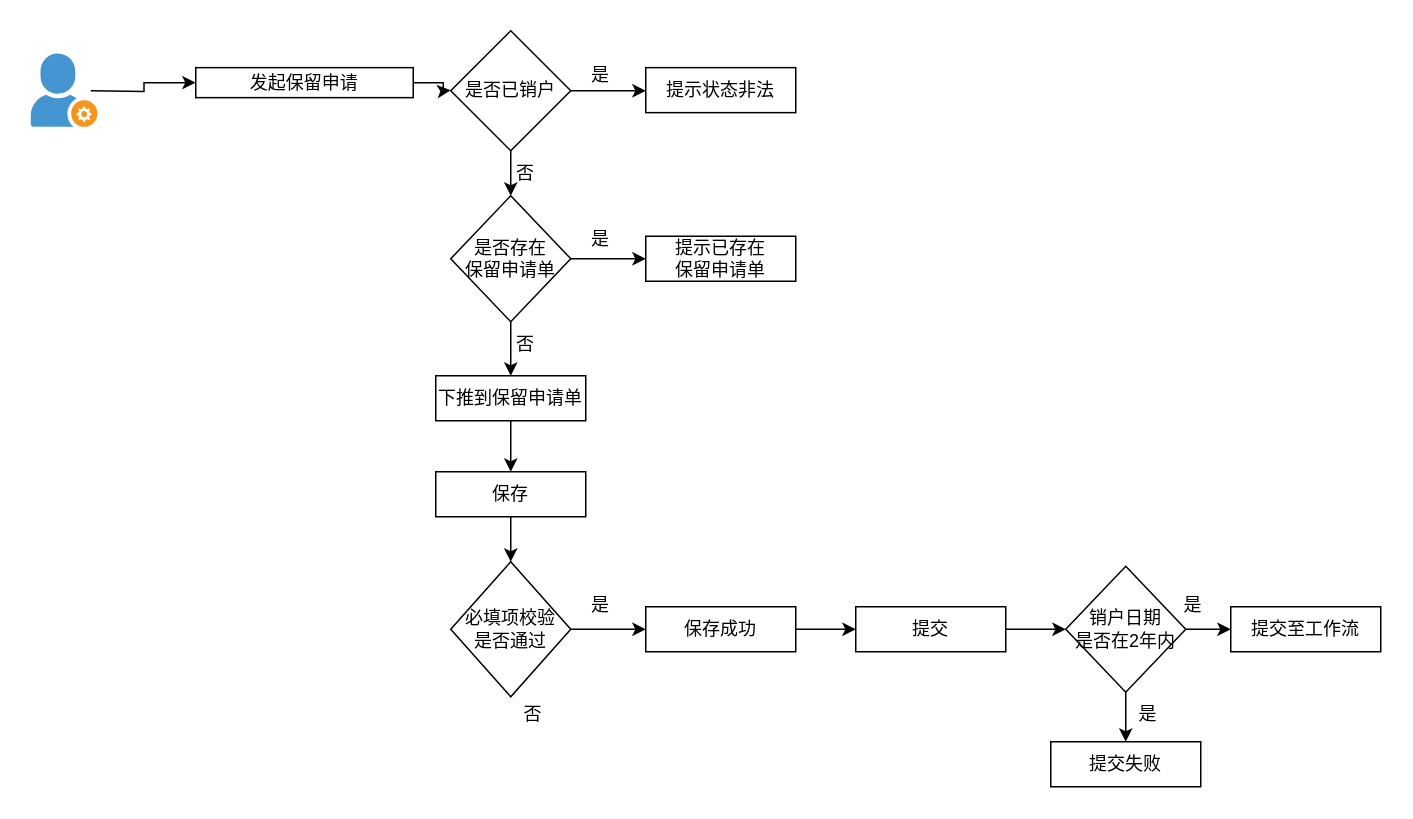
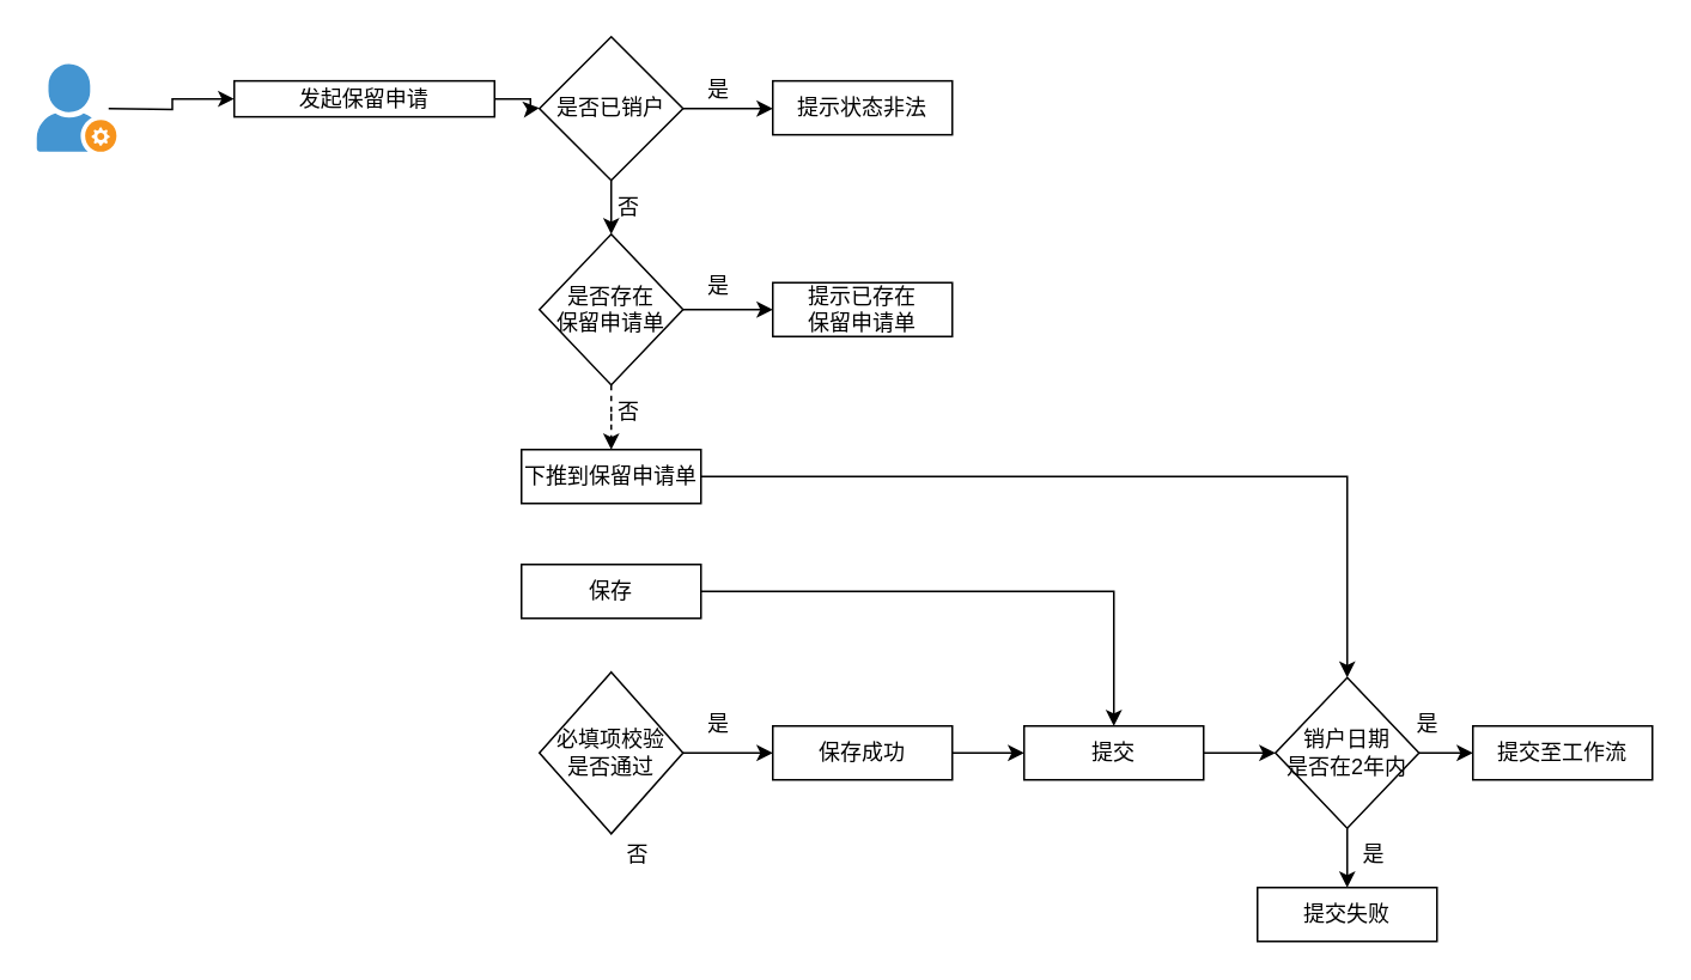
- <mxCell id="13" style="edgeStyle=orthogonalEdgeStyle;rounded=0;orthogonalLoop=1;jettySize=auto;html=1;entryX=0.5;entryY=0;entryDx=0;entryDy=0;" edge="1" parent="1" source="14" target="18"><mxGeometry relative="1" as="geometry" /></mxCell>
+ <mxCell id="13" style="edgeStyle=orthogonalEdgeStyle;rounded=0;orthogonalLoop=1;jettySize=auto;html=1;entryX=0.5;entryY=0;entryDx=0;entryDy=0;dashed=1;" edge="1" parent="1" source="14" target="18"><mxGeometry relative="1" as="geometry" /></mxCell>
- <mxCell id="17" style="edgeStyle=orthogonalEdgeStyle;rounded=0;orthogonalLoop=1;jettySize=auto;html=1;entryX=0.5;entryY=0;entryDx=0;entryDy=0;" edge="1" parent="1" source="18" target="21"><mxGeometry relative="1" as="geometry"><mxPoint x="340" y="320" as="targetPoint" /></mxGeometry></mxCell>
+ <mxCell id="17" style="edgeStyle=orthogonalEdgeStyle;rounded=0;orthogonalLoop=1;jettySize=auto;html=1;" edge="1" parent="1" source="18" target="31"><mxGeometry relative="1" as="geometry"><mxPoint x="340" y="320" as="targetPoint" /></mxGeometry></mxCell>
- <mxCell id="20" style="edgeStyle=orthogonalEdgeStyle;rounded=0;orthogonalLoop=1;jettySize=auto;html=1;" edge="1" parent="1" source="21" target="23"><mxGeometry relative="1" as="geometry" /></mxCell>
+ <mxCell id="20" style="edgeStyle=orthogonalEdgeStyle;rounded=0;orthogonalLoop=1;jettySize=auto;html=1;" edge="1" parent="1" source="21" target="28"><mxGeometry relative="1" as="geometry" /></mxCell>
